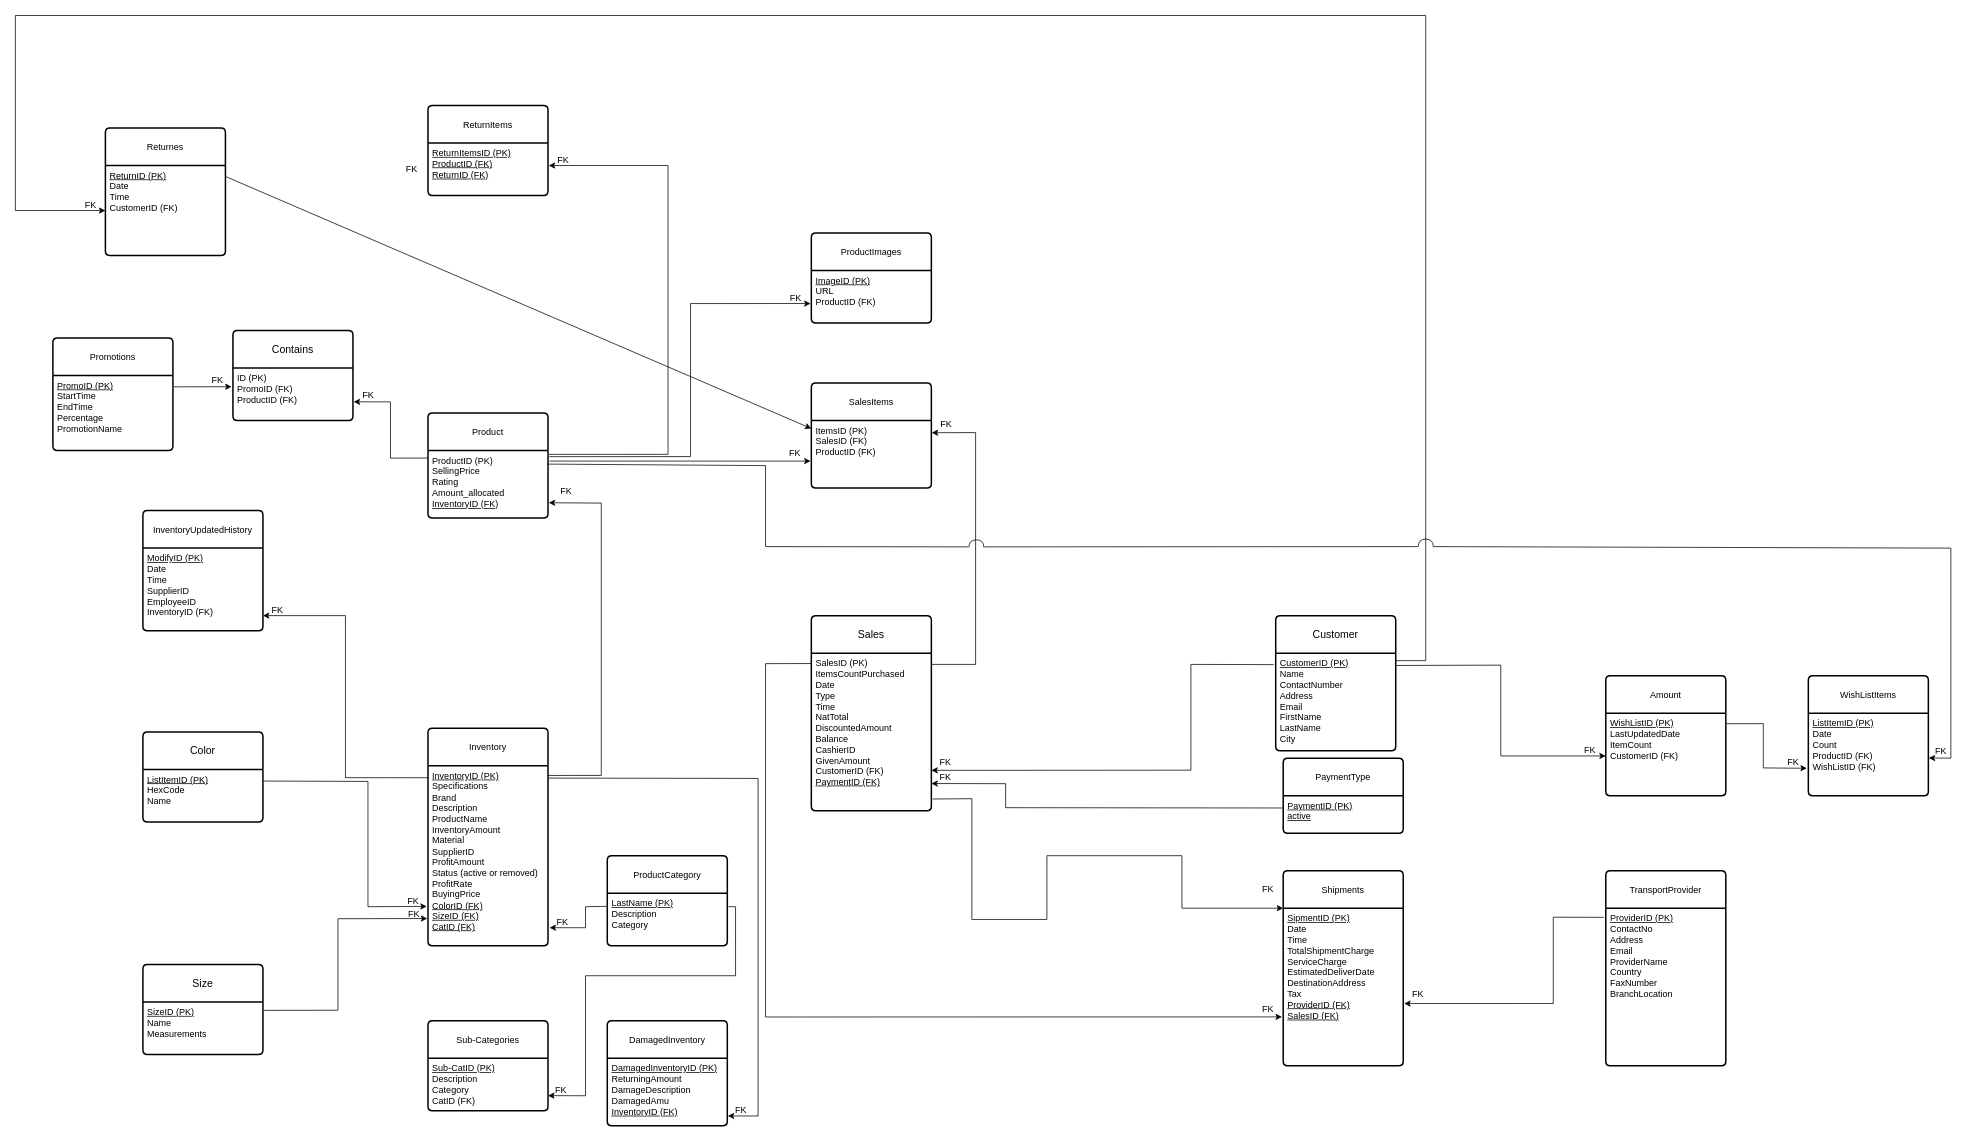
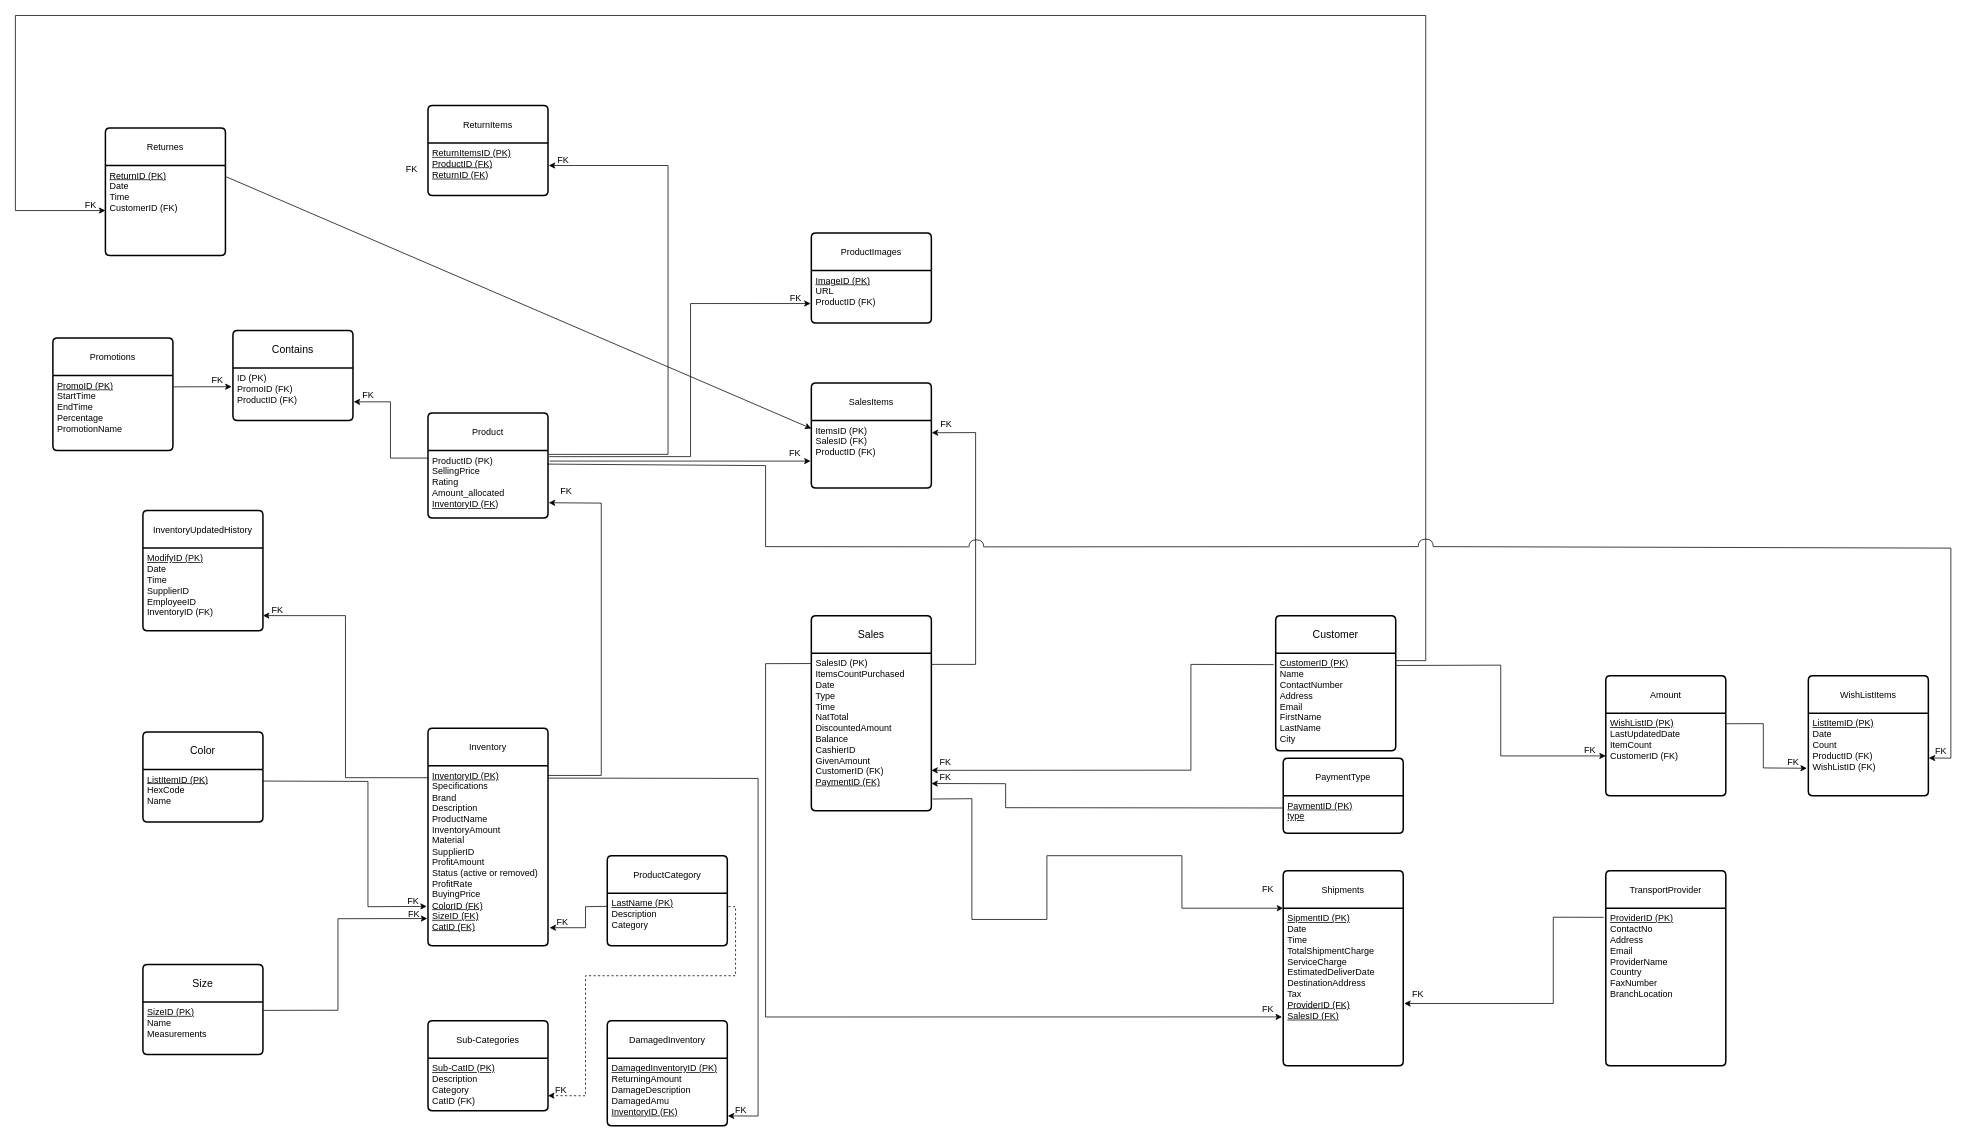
- <mxCell id="9" value="&lt;span style=&quot;text-align: center; text-decoration-line: underline;&quot;&gt;PaymentID (PK)&lt;/span&gt;&lt;div&gt;&lt;span style=&quot;text-align: center; text-decoration-line: underline;&quot;&gt;active&lt;/span&gt;&lt;/div&gt;" style="align=left;strokeColor=none;fillColor=none;spacingLeft=4;spacingRight=4;fontSize=12;verticalAlign=top;resizable=0;rotatable=0;part=1;html=1;whiteSpace=wrap;" parent="8" vertex="1"><mxGeometry y="50" width="160" height="50" as="geometry" /></mxCell>
+ <mxCell id="9" value="&lt;span style=&quot;text-align: center; text-decoration-line: underline;&quot;&gt;PaymentID (PK)&lt;/span&gt;&lt;div&gt;&lt;span style=&quot;text-align: center; text-decoration-line: underline;&quot;&gt;type&lt;/span&gt;&lt;/div&gt;" style="align=left;strokeColor=none;fillColor=none;spacingLeft=4;spacingRight=4;fontSize=12;verticalAlign=top;resizable=0;rotatable=0;part=1;html=1;whiteSpace=wrap;" parent="8" vertex="1"><mxGeometry y="50" width="160" height="50" as="geometry" /></mxCell>
- <mxCell id="92" value="" style="endArrow=classic;html=1;rounded=0;exitX=1.009;exitY=0.256;exitDx=0;exitDy=0;entryX=1;entryY=0.712;entryDx=0;entryDy=0;entryPerimeter=0;exitPerimeter=0;" parent="1" source="42" target="90" edge="1"><mxGeometry width="50" height="50" relative="1" as="geometry"><mxPoint x="890" y="1360" as="sourcePoint" /><mxPoint x="940" y="1310" as="targetPoint" /><Array as="points"><mxPoint x="980" y="1208" /><mxPoint x="980" y="1300" /><mxPoint x="780" y="1300" /><mxPoint x="780" y="1460" /></Array></mxGeometry></mxCell>
+ <mxCell id="92" value="" style="endArrow=classic;html=1;rounded=0;exitX=1.009;exitY=0.256;exitDx=0;exitDy=0;entryX=1;entryY=0.712;entryDx=0;entryDy=0;entryPerimeter=0;exitPerimeter=0;dashed=1;" parent="1" source="42" target="90" edge="1"><mxGeometry width="50" height="50" relative="1" as="geometry"><mxPoint x="890" y="1360" as="sourcePoint" /><mxPoint x="940" y="1310" as="targetPoint" /><Array as="points"><mxPoint x="980" y="1208" /><mxPoint x="980" y="1300" /><mxPoint x="780" y="1300" /><mxPoint x="780" y="1460" /></Array></mxGeometry></mxCell>
